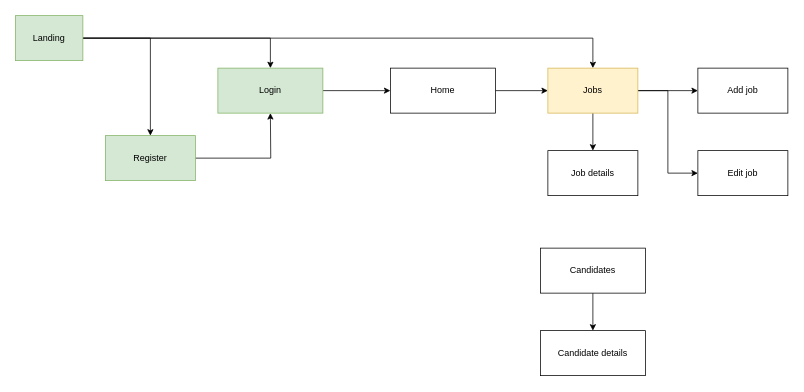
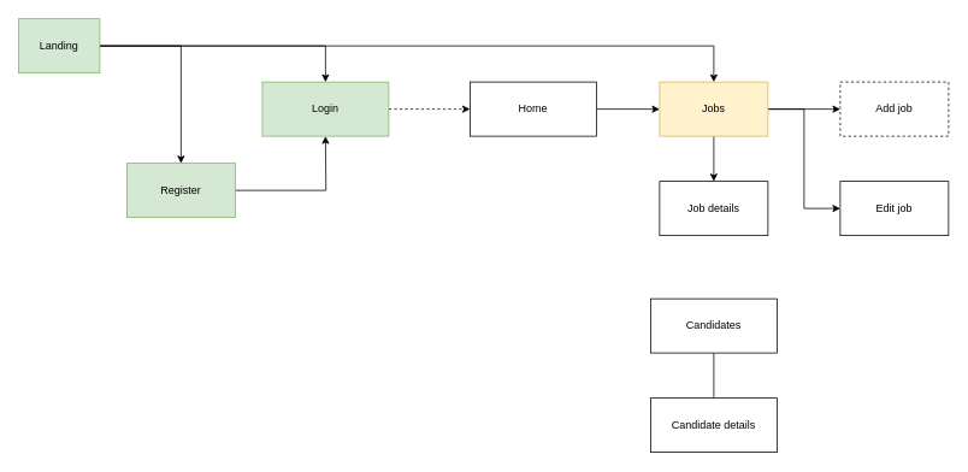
- <mxCell id="10" style="edgeStyle=orthogonalEdgeStyle;rounded=0;orthogonalLoop=1;jettySize=auto;html=1;entryX=0;entryY=0.5;entryDx=0;entryDy=0;" parent="1" source="11" target="3" edge="1"><mxGeometry relative="1" as="geometry" /></mxCell>
+ <mxCell id="10" style="edgeStyle=orthogonalEdgeStyle;rounded=0;orthogonalLoop=1;jettySize=auto;html=1;entryX=0;entryY=0.5;entryDx=0;entryDy=0;dashed=1;" parent="1" source="11" target="3" edge="1"><mxGeometry relative="1" as="geometry" /></mxCell>
- <mxCell id="16" value="Add job" style="whiteSpace=wrap;html=1;rounded=0;sketch=0;" parent="1" vertex="1"><mxGeometry x="930" y="90" width="120" height="60" as="geometry" /></mxCell>
+ <mxCell id="16" value="Add job" style="whiteSpace=wrap;html=1;rounded=0;sketch=0;dashed=1;" parent="1" vertex="1"><mxGeometry x="930" y="90" width="120" height="60" as="geometry" /></mxCell>
- <mxCell id="19" style="edgeStyle=orthogonalEdgeStyle;rounded=0;orthogonalLoop=1;jettySize=auto;html=1;entryX=0.5;entryY=0;entryDx=0;entryDy=0;" parent="1" source="20" target="21" edge="1"><mxGeometry relative="1" as="geometry" /></mxCell>
+ <mxCell id="19" style="edgeStyle=orthogonalEdgeStyle;rounded=0;orthogonalLoop=1;jettySize=auto;html=1;entryX=0.5;entryY=0;entryDx=0;entryDy=0;endArrow=none;" parent="1" source="20" target="21" edge="1"><mxGeometry relative="1" as="geometry" /></mxCell>
